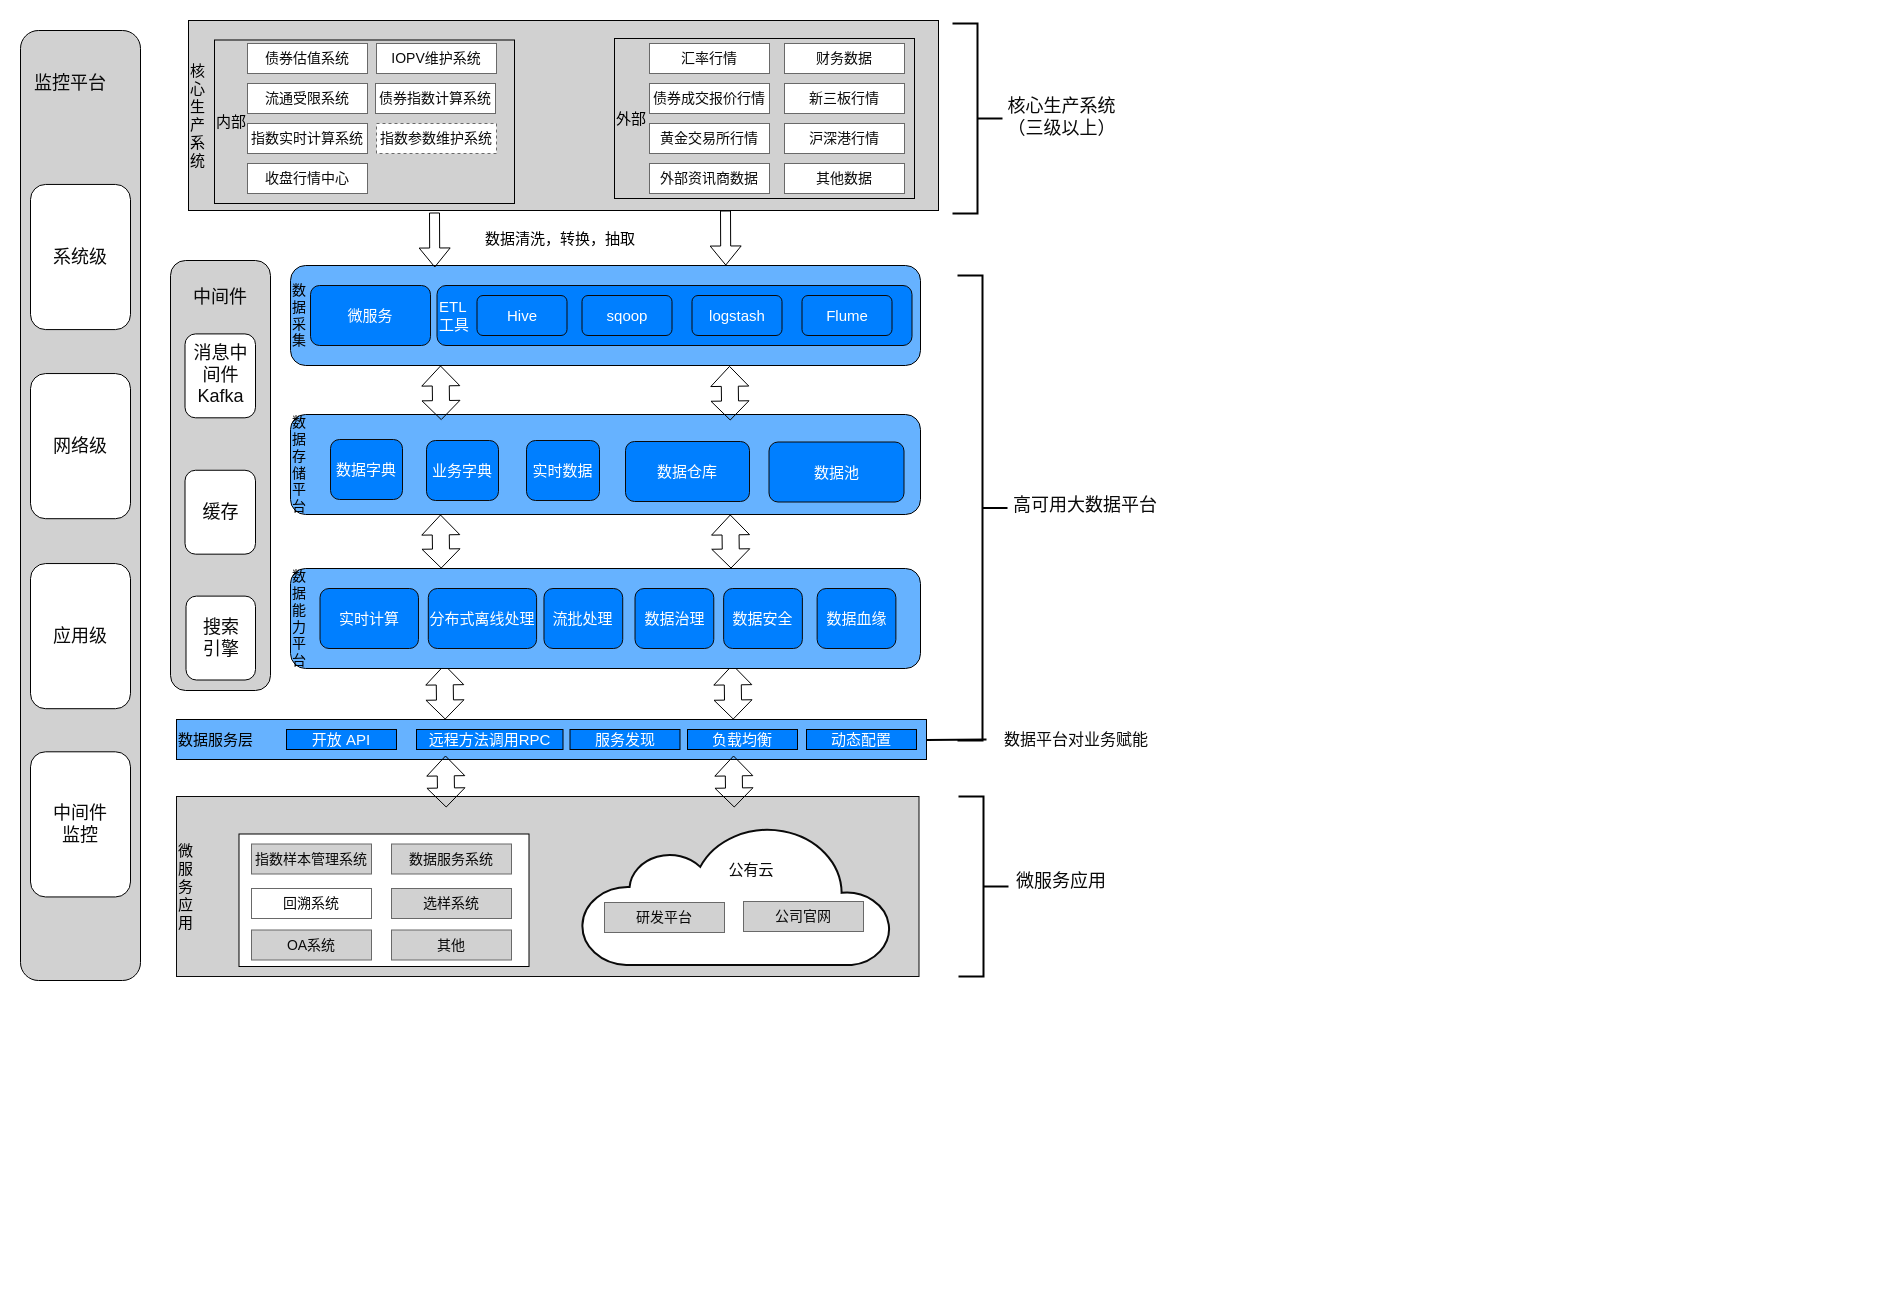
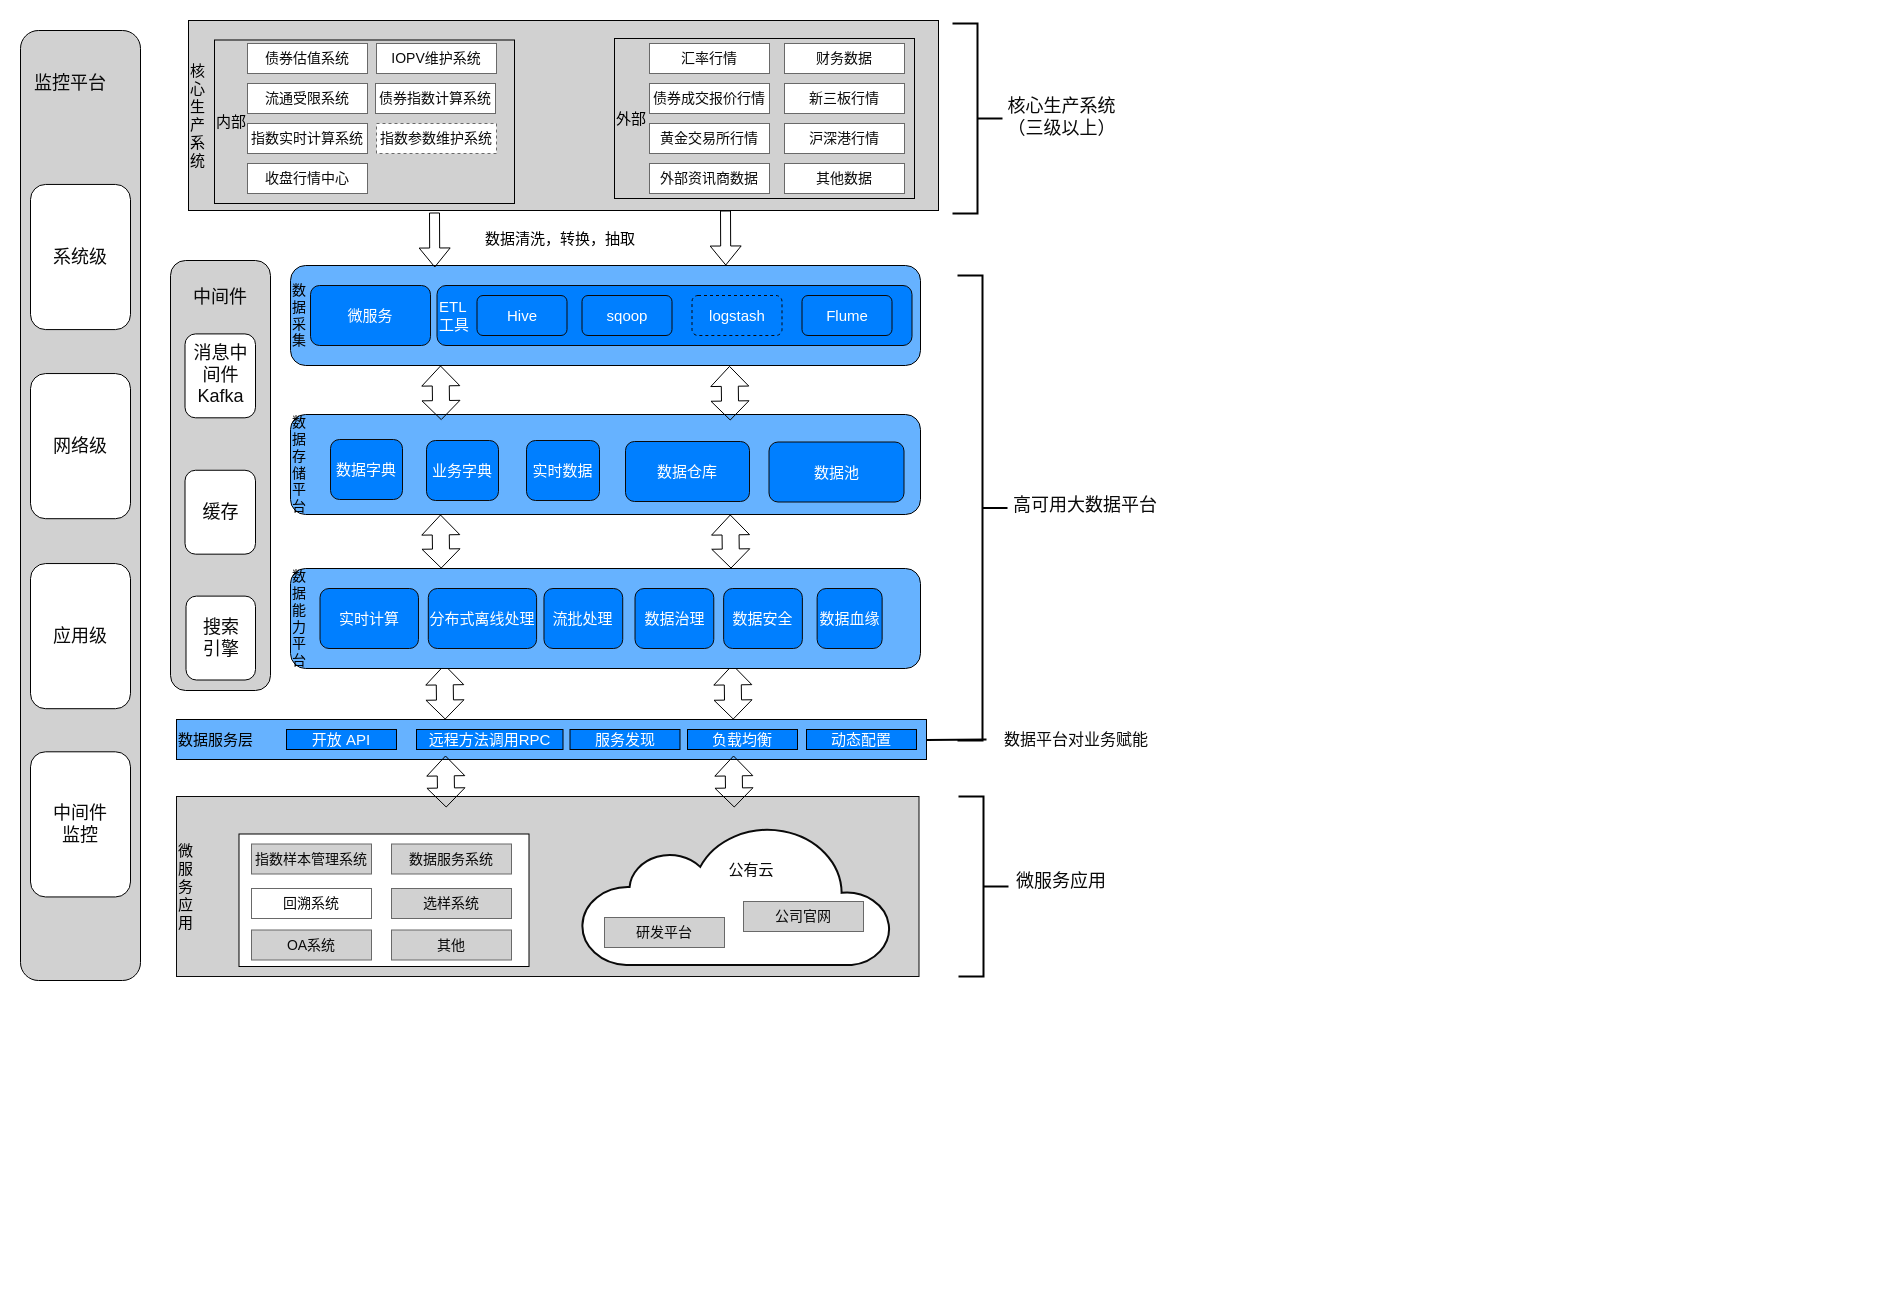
- <mxCell id="40" value="logstash" style="rounded=1;whiteSpace=wrap;html=1;strokeColor=#0A0A0A;strokeWidth=1;fillColor=#007FFF;fontColor=#FFFFFF;fontSize=15;" vertex="1" parent="36"><mxGeometry x="255" y="10" width="90" height="40" as="geometry" /></mxCell>
+ <mxCell id="40" value="logstash" style="rounded=1;whiteSpace=wrap;html=1;strokeColor=#0A0A0A;strokeWidth=1;fillColor=#007FFF;fontColor=#FFFFFF;fontSize=15;dashed=1;" vertex="1" parent="36"><mxGeometry x="255" y="10" width="90" height="40" as="geometry" /></mxCell>
- <mxCell id="101" value="数据血缘" style="rounded=1;whiteSpace=wrap;html=1;strokeColor=#0A0A0A;strokeWidth=1;fillColor=#007FFF;fontColor=#FFFFFF;fontSize=15;" vertex="1" parent="94"><mxGeometry x="526.641" y="20" width="78.75" height="60" as="geometry" /></mxCell>
+ <mxCell id="101" value="数据血缘" style="rounded=1;whiteSpace=wrap;html=1;strokeColor=#0A0A0A;strokeWidth=1;fillColor=#007FFF;fontColor=#FFFFFF;fontSize=15;" vertex="1" parent="94"><mxGeometry x="526.641" y="20" width="65" height="60" as="geometry" /></mxCell>
- <mxCell id="21" value="&lt;font color=&quot;#0a0a0a&quot; style=&quot;font-size: 14px&quot;&gt;研发平台&lt;/font&gt;" style="rounded=0;whiteSpace=wrap;html=1;strokeColor=#696969;strokeWidth=1;fontSize=14;fontColor=#FFFFFF;fillColor=#D1D1D1;" vertex="1" parent="14"><mxGeometry x="428" y="106" width="120" height="30" as="geometry" /></mxCell>
+ <mxCell id="21" value="&lt;font color=&quot;#0a0a0a&quot; style=&quot;font-size: 14px&quot;&gt;研发平台&lt;/font&gt;" style="rounded=0;whiteSpace=wrap;html=1;strokeColor=#696969;strokeWidth=1;fontSize=14;fontColor=#FFFFFF;fillColor=#D1D1D1;" vertex="1" parent="14"><mxGeometry x="428" y="121" width="120" height="30" as="geometry" /></mxCell>
